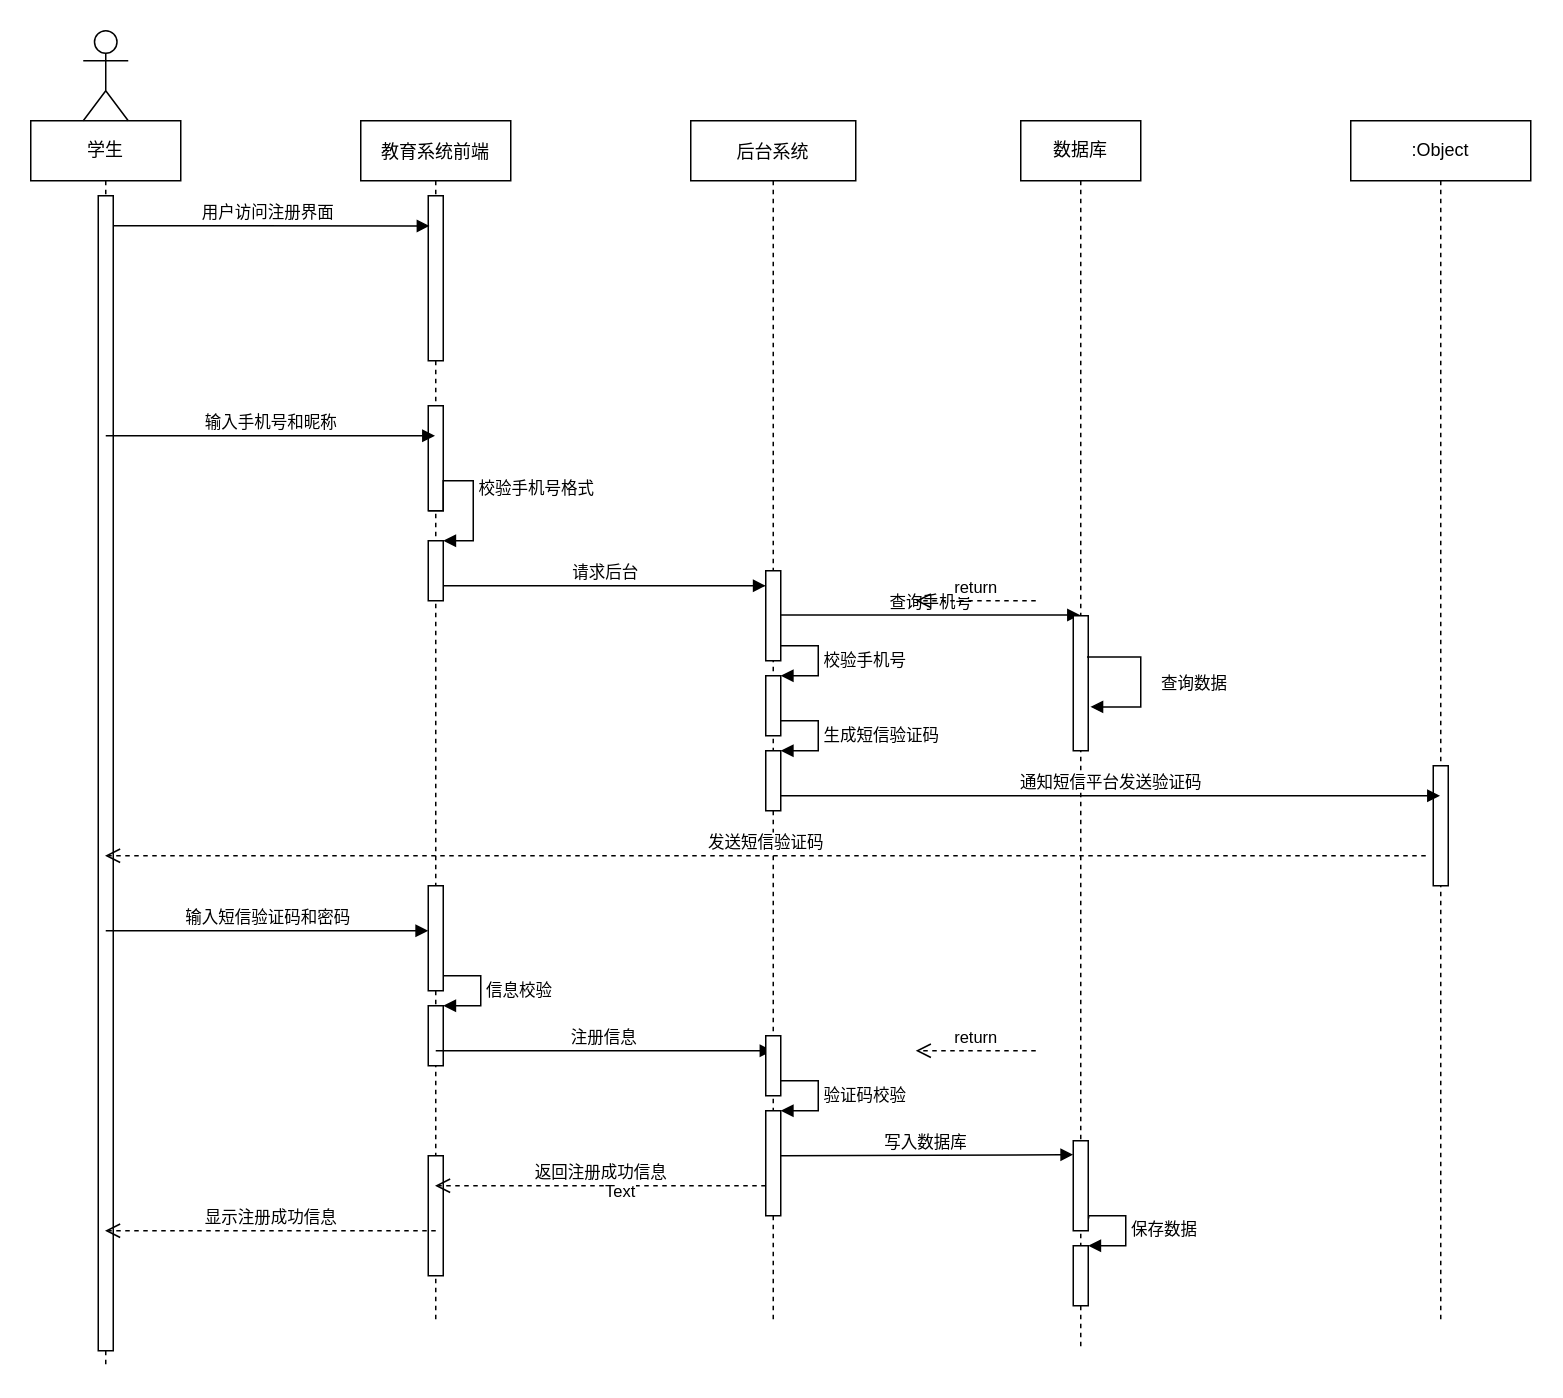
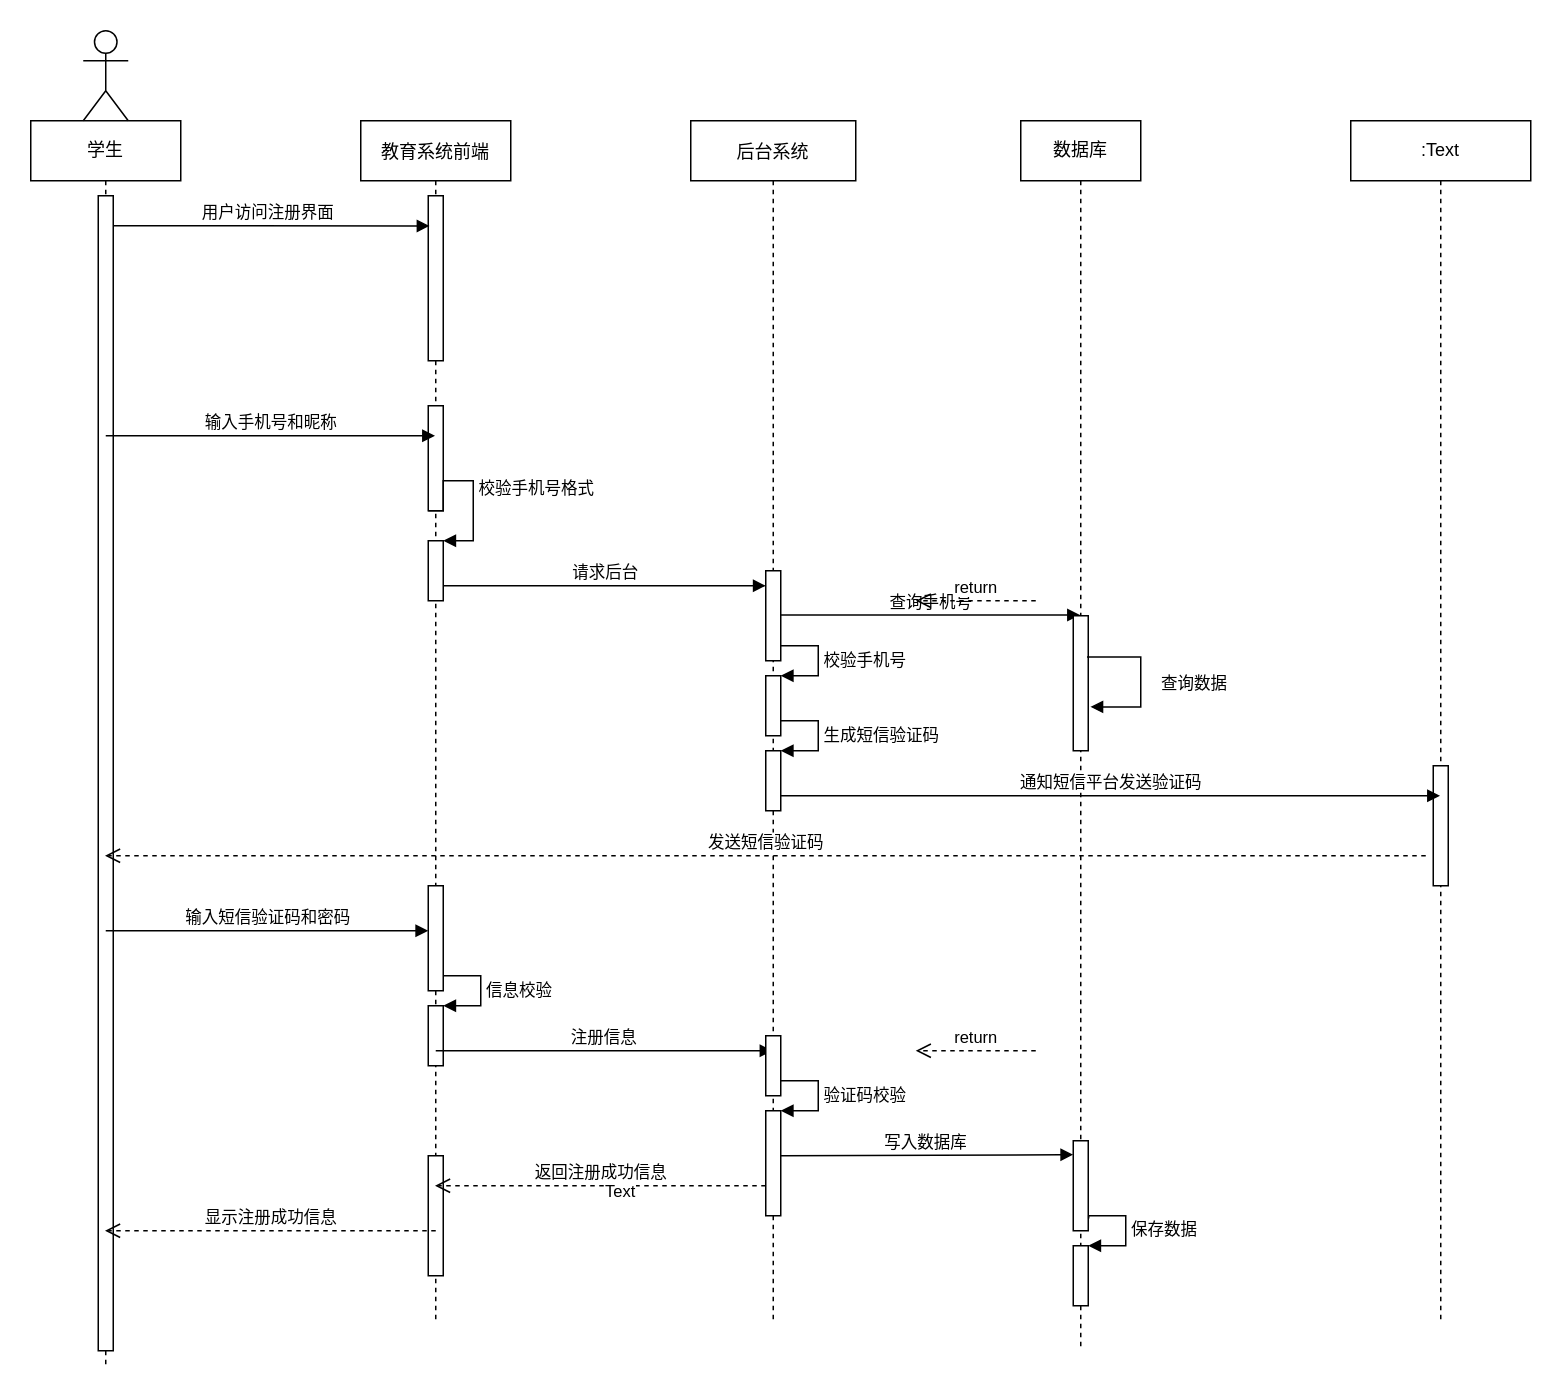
- <mxCell id="35" value=":Object" style="shape=umlLifeline;perimeter=lifelinePerimeter;whiteSpace=wrap;html=1;container=1;collapsible=0;recursiveResize=0;outlineConnect=0;" vertex="1" parent="1"><mxGeometry x="900" y="80" width="120" height="800" as="geometry" /></mxCell>
+ <mxCell id="35" value=":Text" style="shape=umlLifeline;perimeter=lifelinePerimeter;whiteSpace=wrap;html=1;container=1;collapsible=0;recursiveResize=0;outlineConnect=0;" vertex="1" parent="1"><mxGeometry x="900" y="80" width="120" height="800" as="geometry" /></mxCell>
